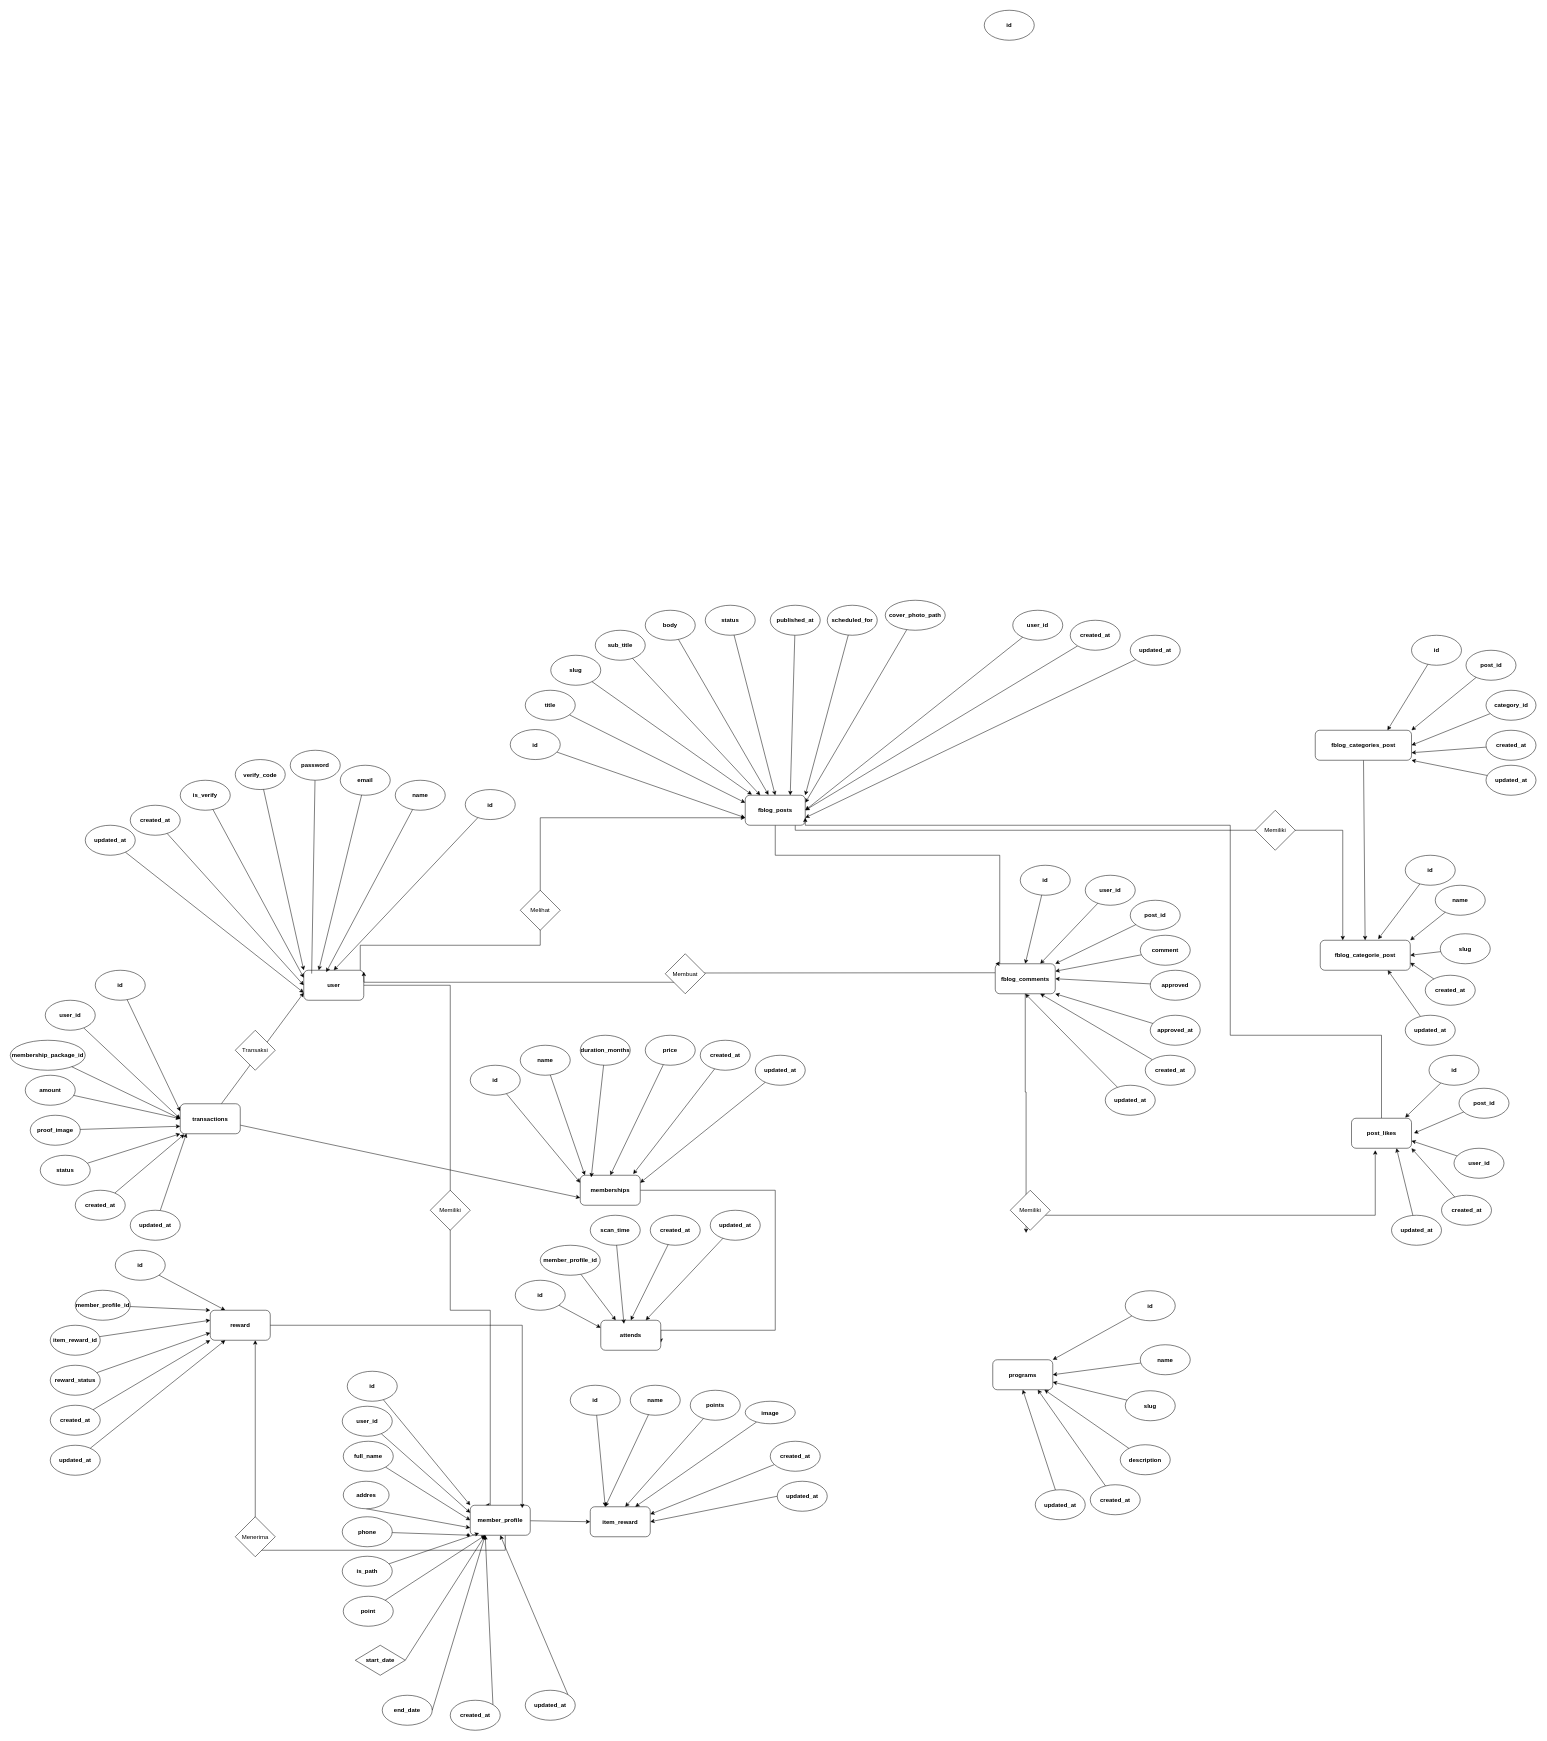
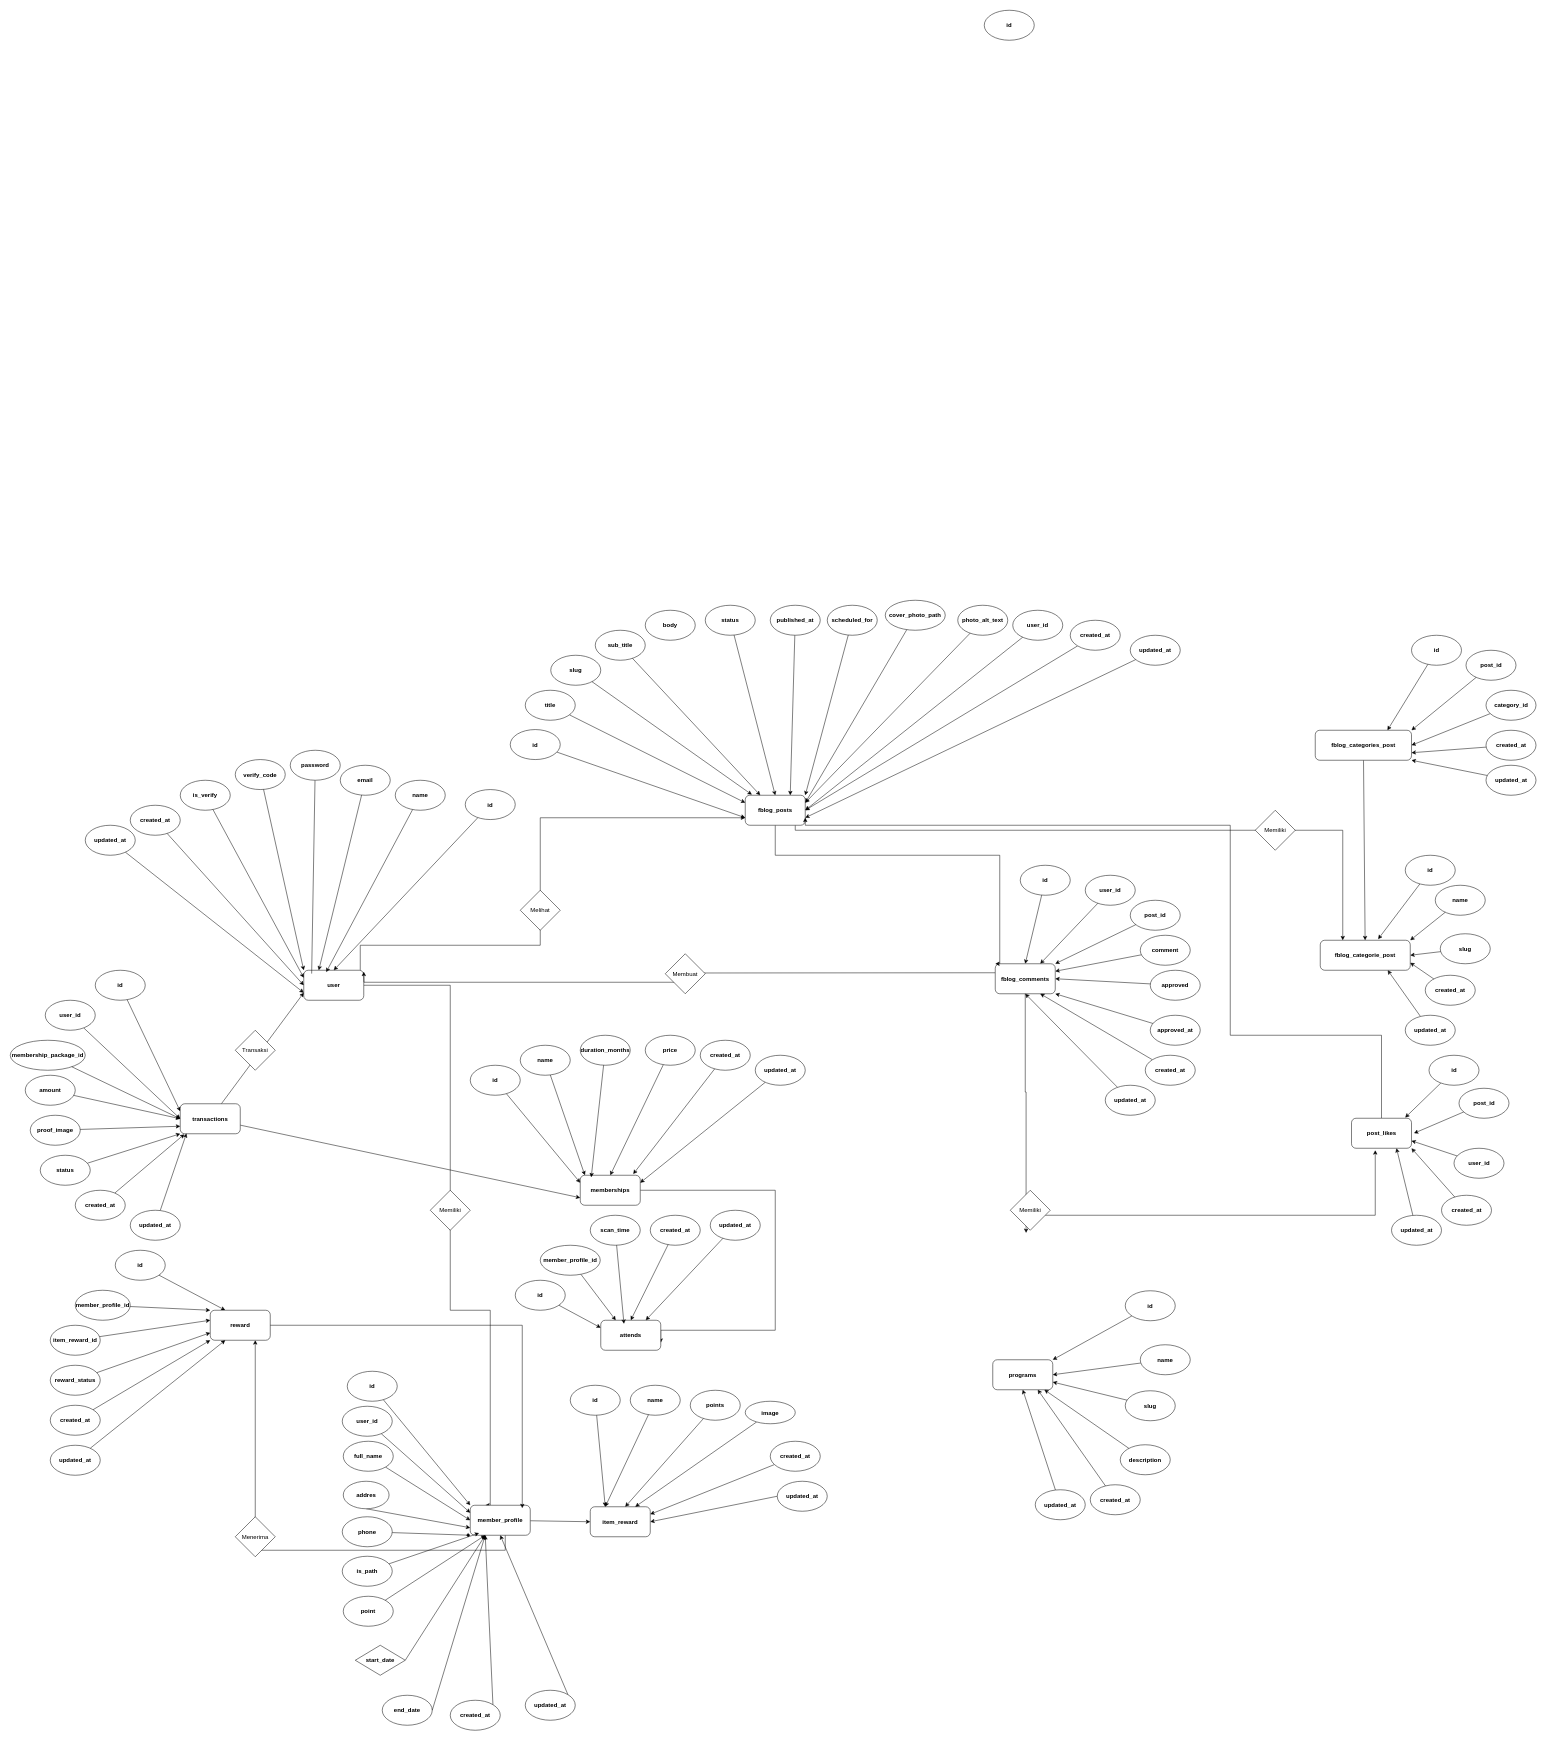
+ <mxCell id="142" value="photo_alt_text" style="ellipse;whiteSpace=wrap;html=1;fontStyle=1" parent="1" vertex="1"><mxGeometry x="1915" y="1210" width="100" height="60" as="geometry" /></mxCell>
+ <mxCell id="141" style="rounded=0;orthogonalLoop=1;jettySize=auto;html=1;entryX=1;entryY=0.25;entryDx=0;entryDy=0;fontStyle=1" parent="1" source="142" target="140" edge="1"><mxGeometry relative="1" as="geometry" /></mxCell>
- <mxCell id="111" style="rounded=0;orthogonalLoop=1;jettySize=auto;html=1;entryX=0.388;entryY=-0.011;entryDx=0;entryDy=0;entryPerimeter=0;fontStyle=1" parent="1" source="112" target="140" edge="1"><mxGeometry relative="1" as="geometry" /></mxCell>
